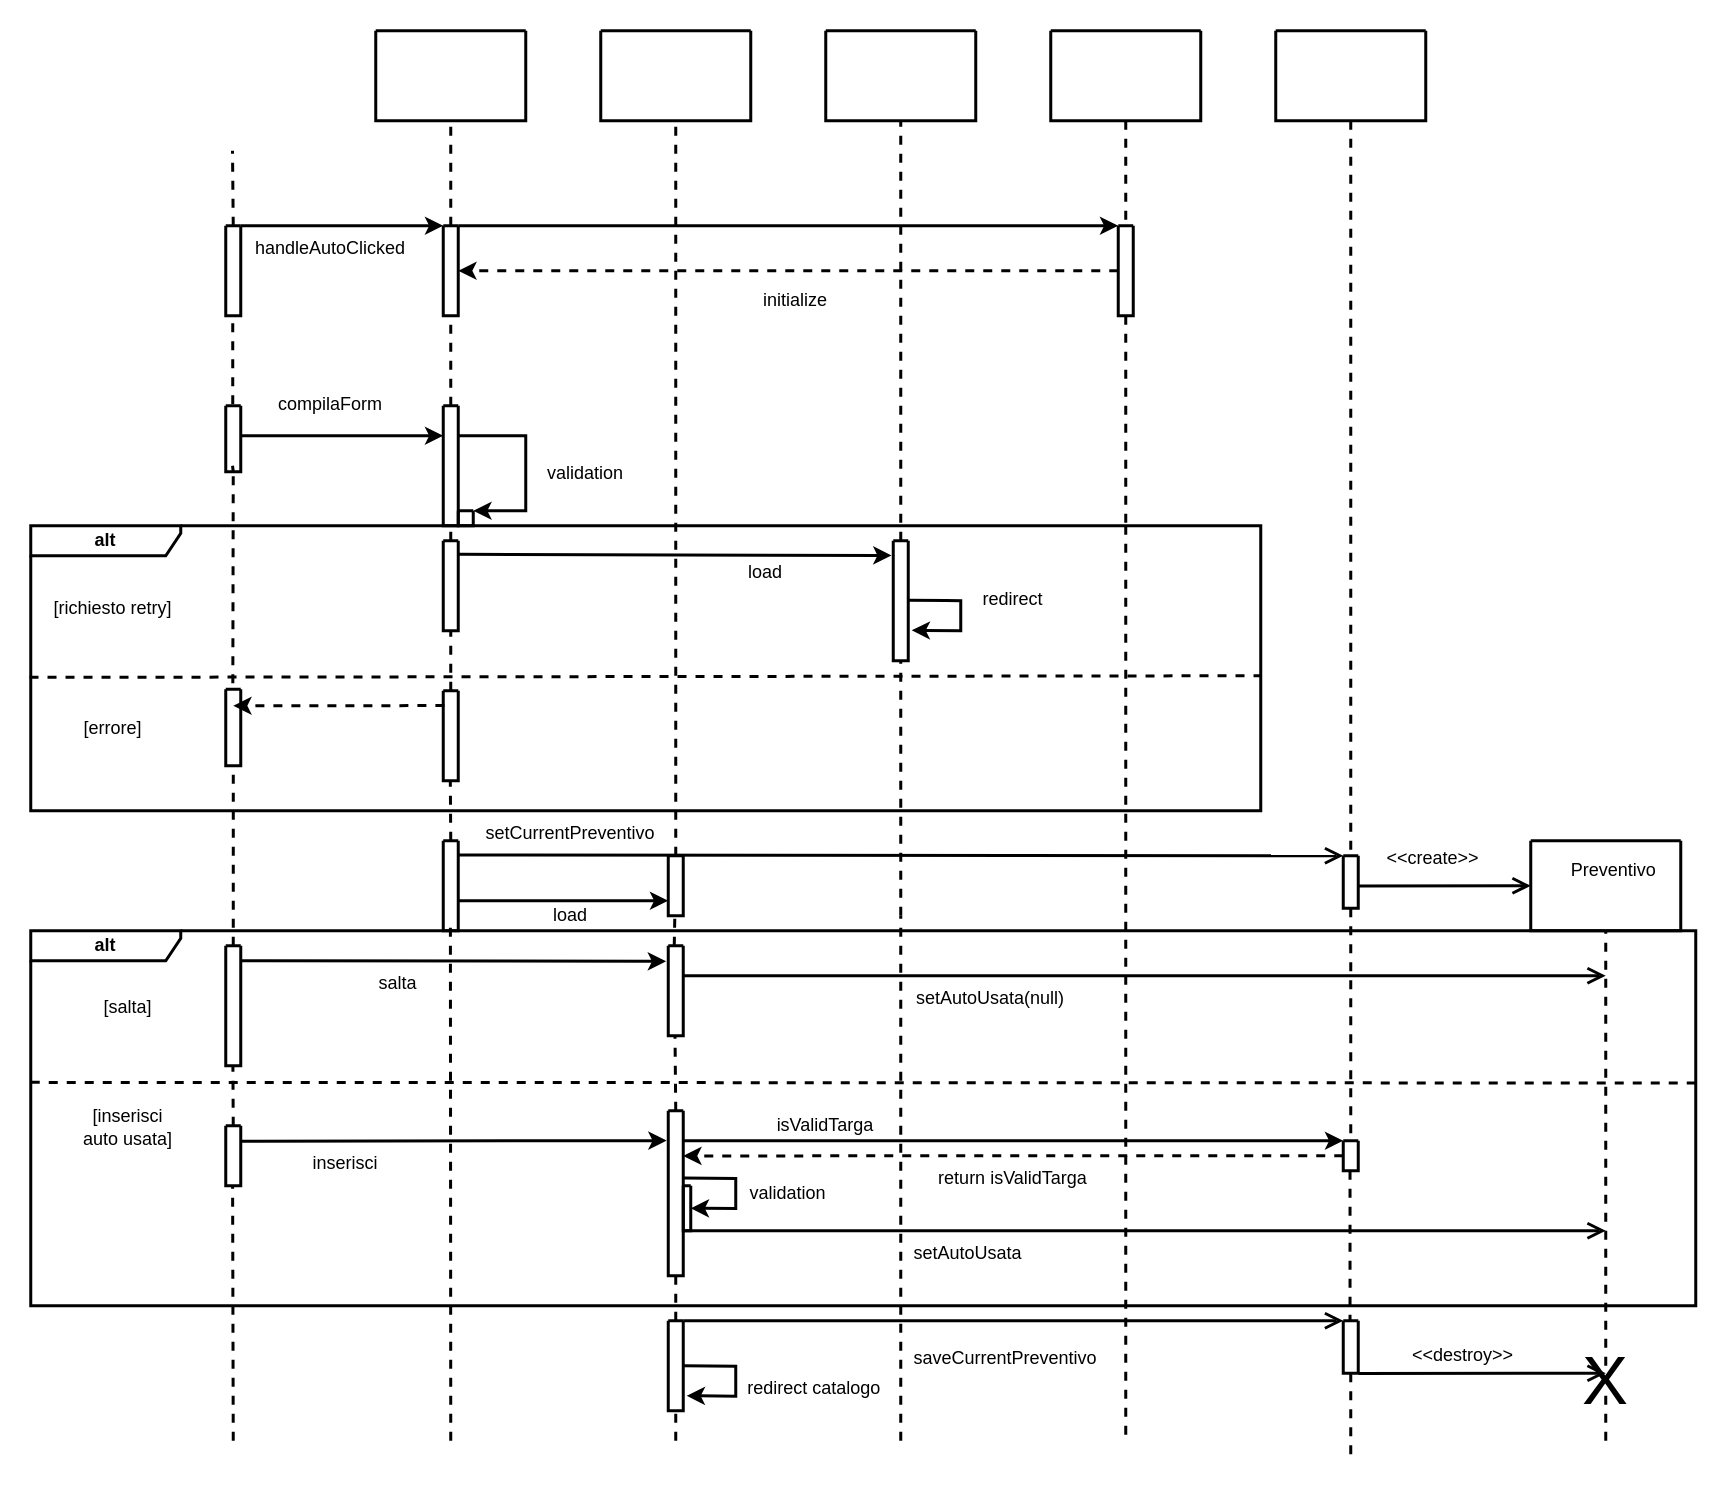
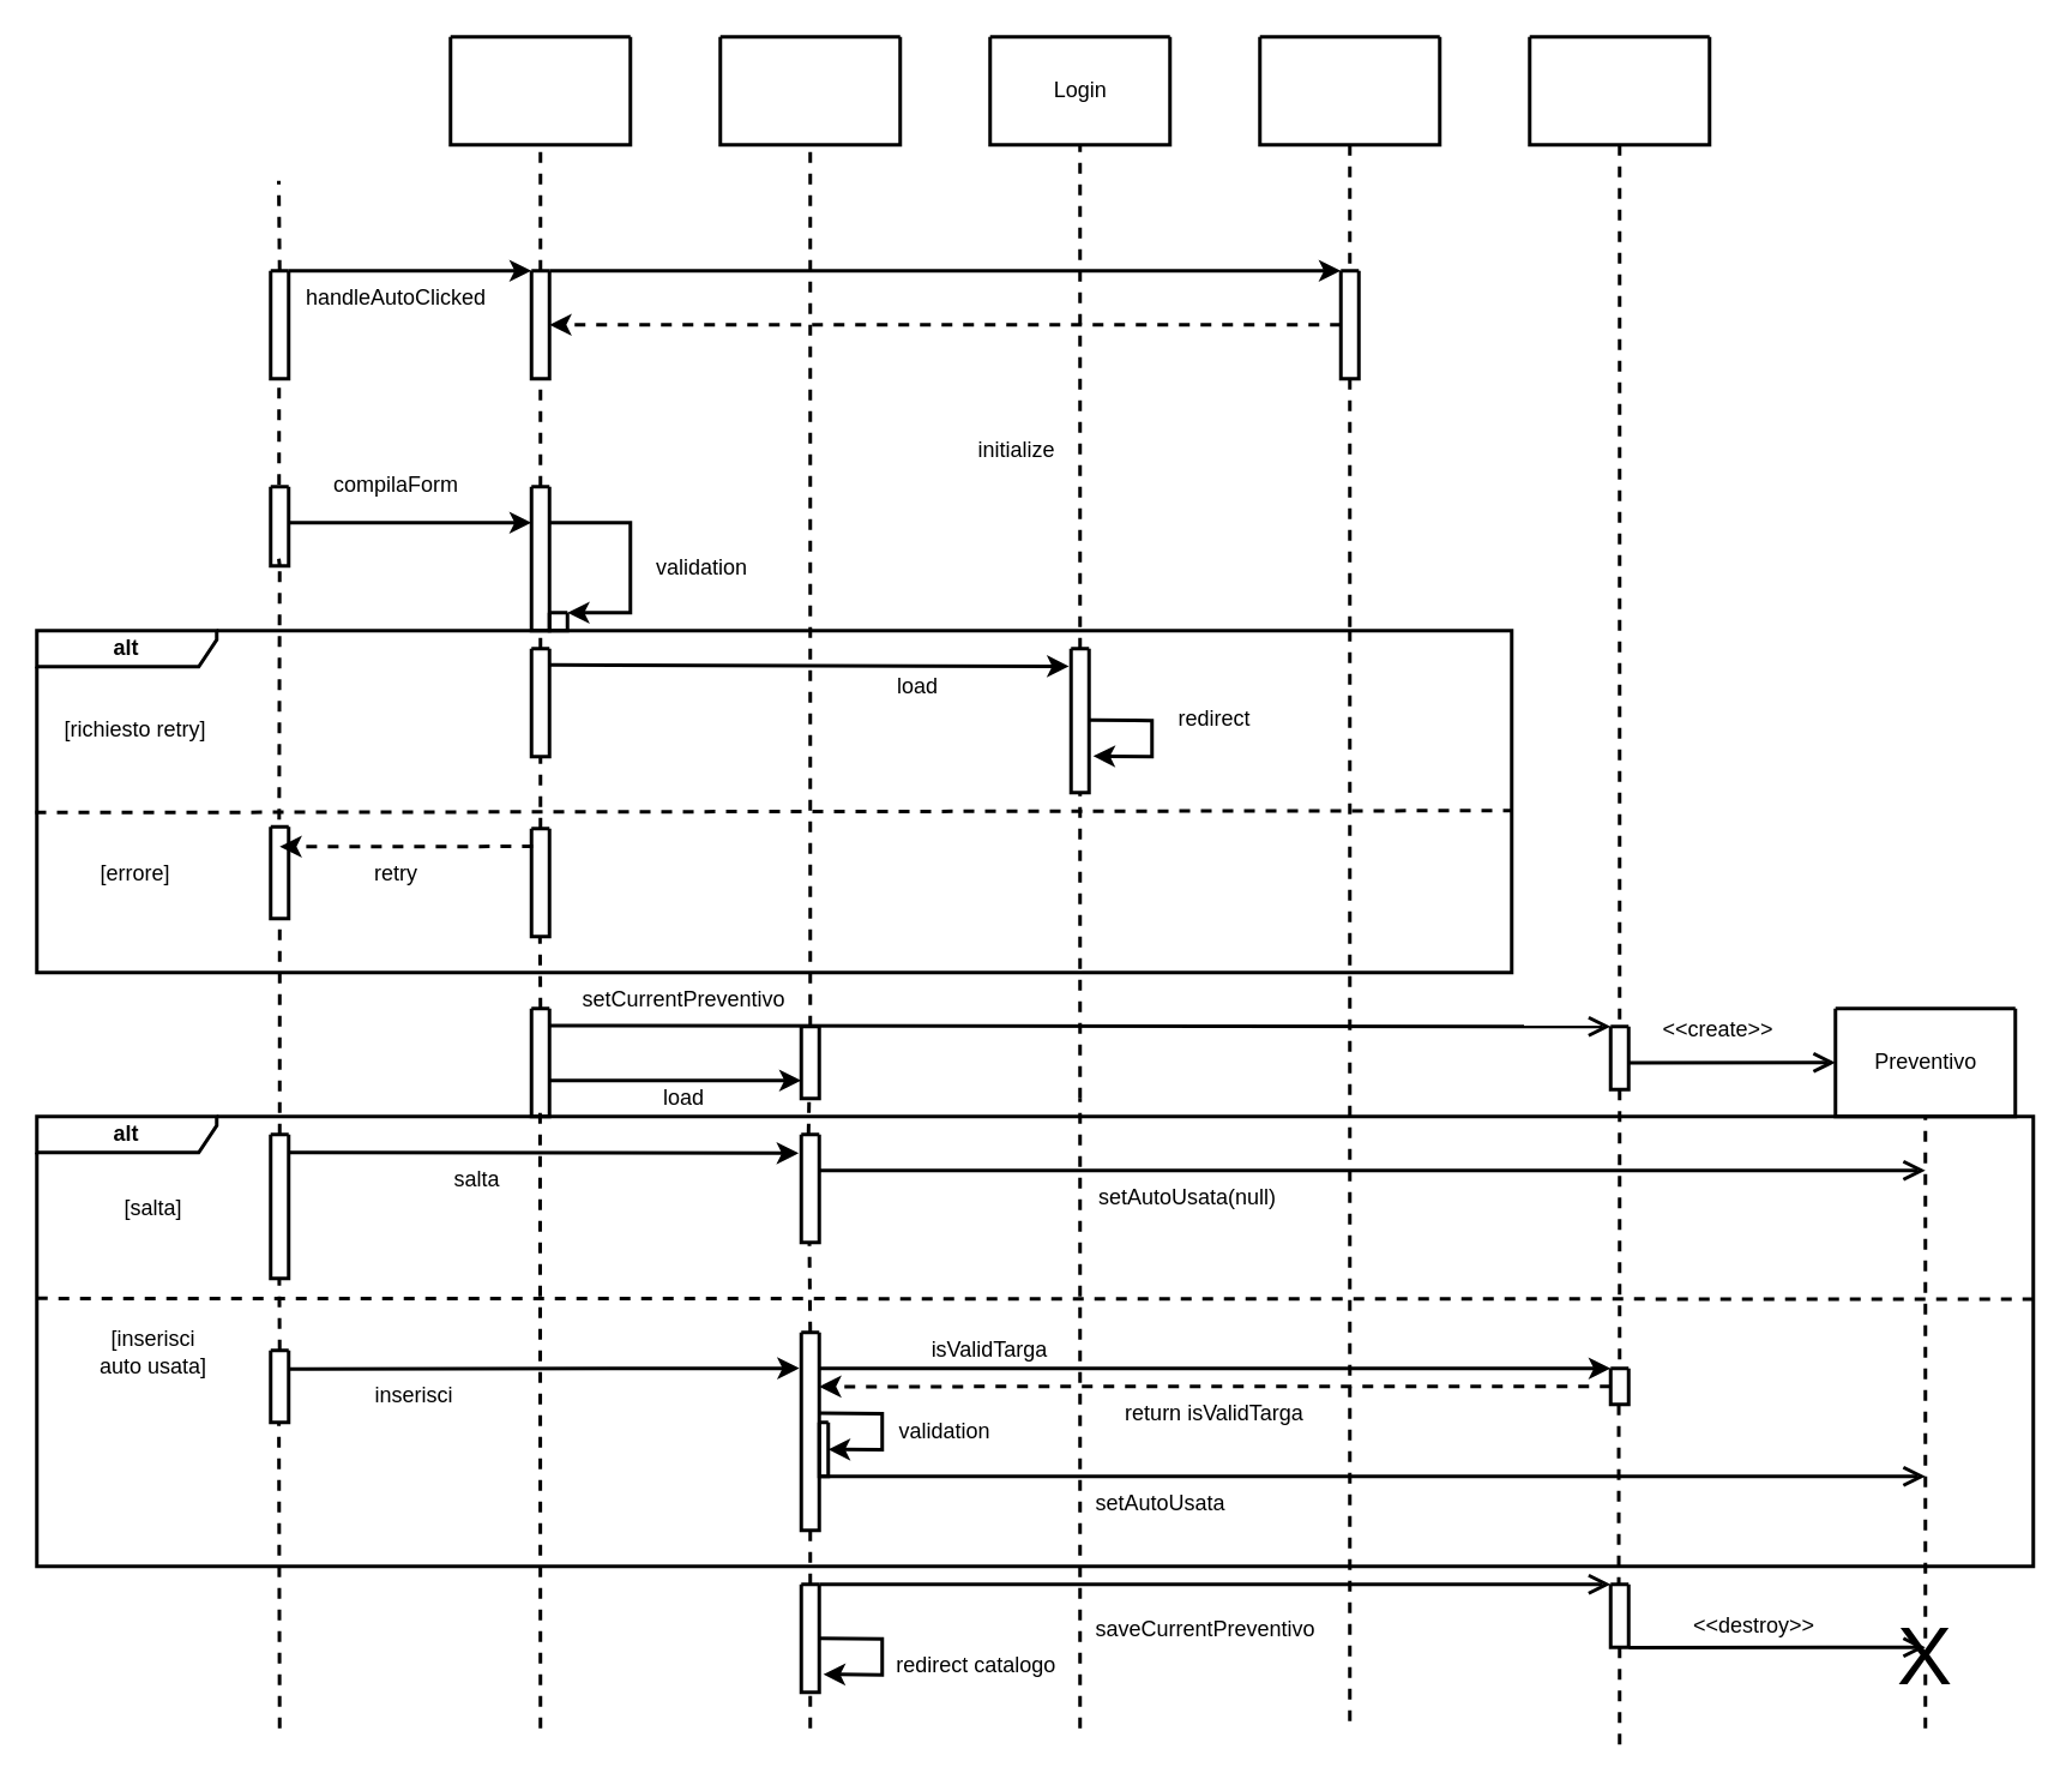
+ <mxCell id="17" value="Login" style="text;html=1;align=center;verticalAlign=middle;resizable=0;points=[];autosize=1;strokeColor=none;fillColor=none;" parent="16" vertex="1"><mxGeometry x="25" y="15" width="50" height="30" as="geometry" /></mxCell>
- <mxCell id="23" value="initialize" style="text;html=1;strokeColor=none;fillColor=none;align=center;verticalAlign=middle;whiteSpace=wrap;rounded=0;labelBackgroundColor=none;strokeWidth=2;" parent="1" vertex="1"><mxGeometry x="470" y="190" width="120" height="20" as="geometry" /></mxCell>
+ <mxCell id="23" value="initialize" style="text;html=1;strokeColor=none;fillColor=none;align=center;verticalAlign=middle;whiteSpace=wrap;rounded=0;labelBackgroundColor=none;strokeWidth=2;" parent="1" vertex="1"><mxGeometry x="505" y="240" width="120" height="20" as="geometry" /></mxCell>
+ <mxCell id="32" value="retry" style="text;html=1;strokeColor=none;fillColor=none;align=center;verticalAlign=middle;whiteSpace=wrap;rounded=0;labelBackgroundColor=none;strokeWidth=2;" parent="1" vertex="1"><mxGeometry x="190" y="469.5" width="60" height="30" as="geometry" /></mxCell>
- <mxCell id="58" value="Preventivo" style="text;html=1;align=center;verticalAlign=middle;resizable=0;points=[];autosize=1;strokeColor=none;fillColor=none;" parent="57" vertex="1"><mxGeometry x="15" y="5" width="80" height="30" as="geometry" /></mxCell>
+ <mxCell id="58" value="Preventivo" style="text;html=1;align=center;verticalAlign=middle;resizable=0;points=[];autosize=1;strokeColor=none;fillColor=none;" parent="57" vertex="1"><mxGeometry x="10" y="15" width="80" height="30" as="geometry" /></mxCell>
